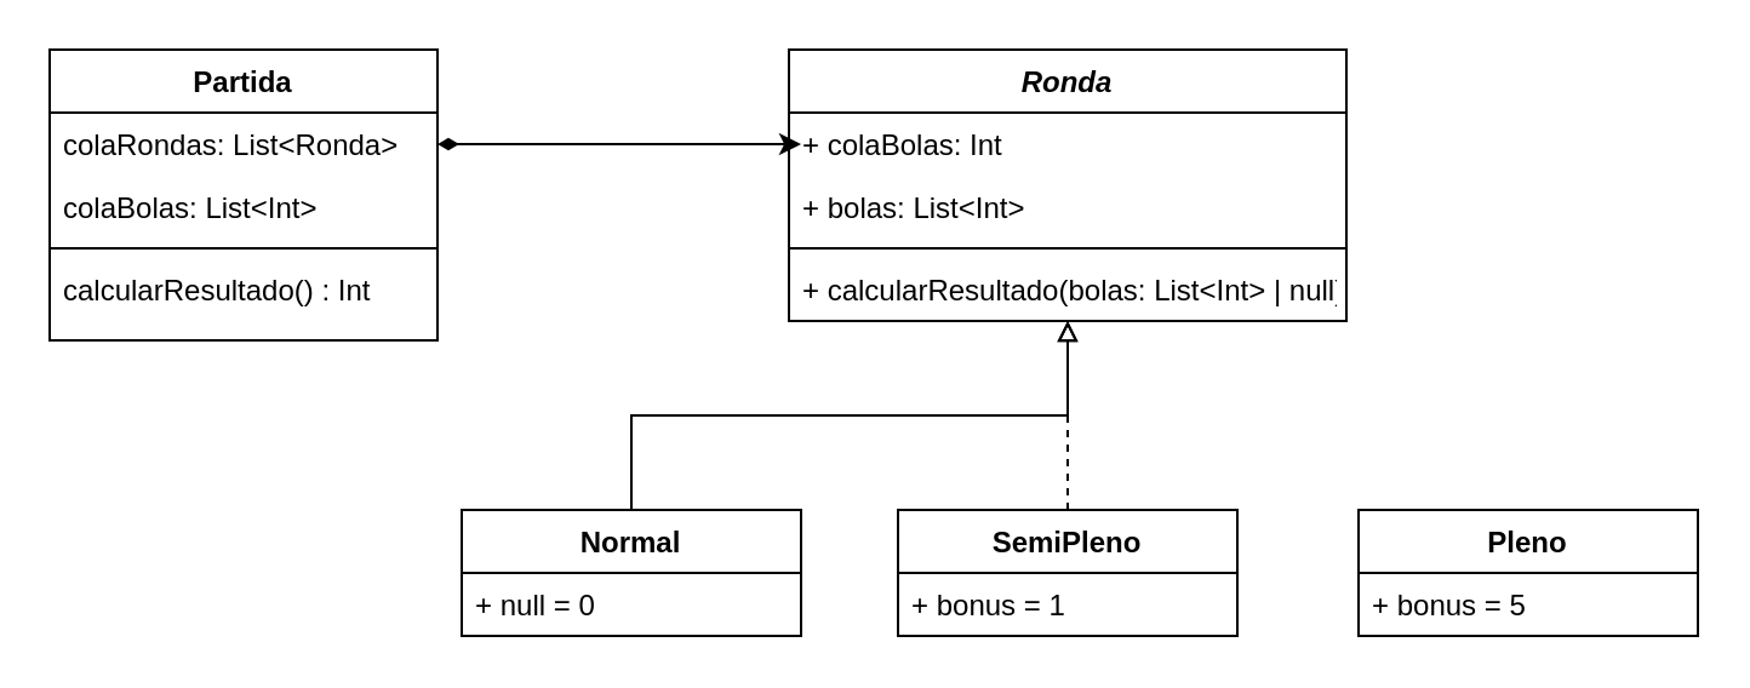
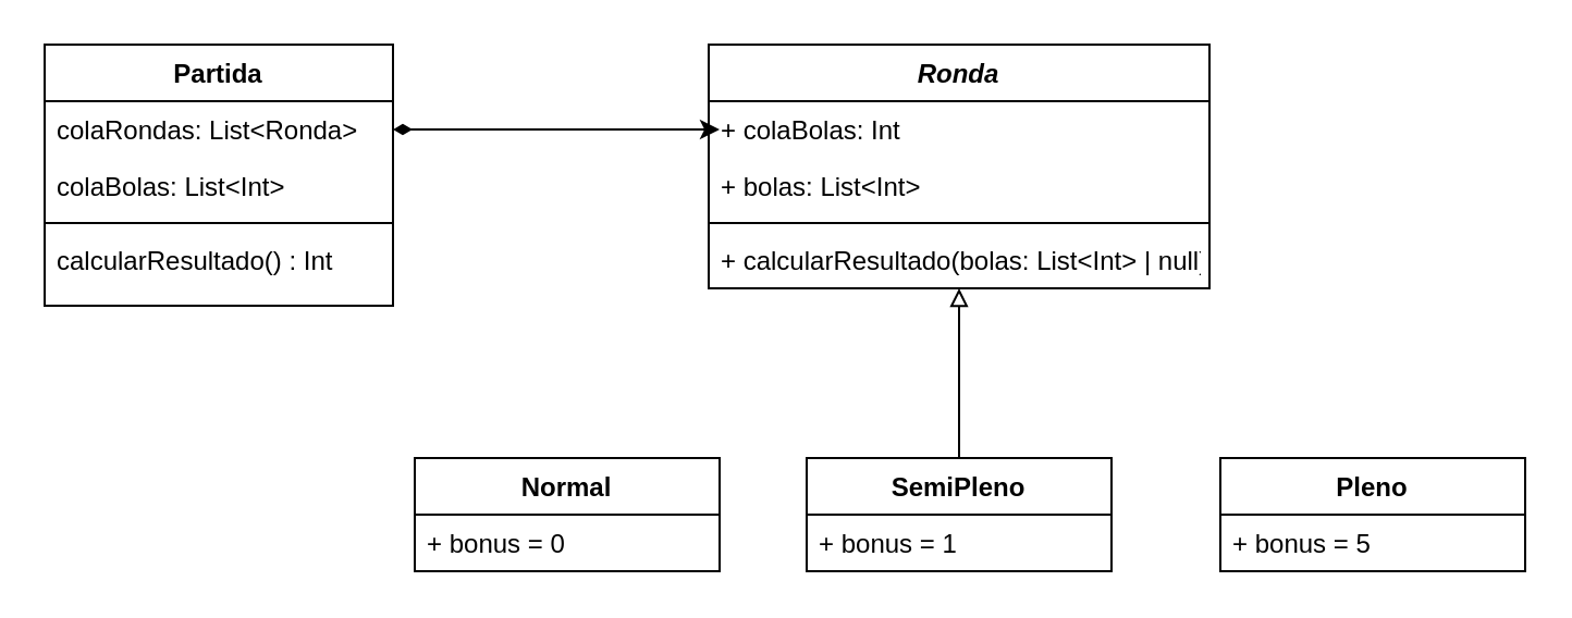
- <mxCell id="13" style="edgeStyle=orthogonalEdgeStyle;rounded=0;orthogonalLoop=1;jettySize=auto;html=1;exitX=0.5;exitY=0;exitDx=0;exitDy=0;startArrow=none;startFill=0;endArrow=block;endFill=0;" parent="1" source="14" target="7" edge="1"><mxGeometry relative="1" as="geometry" /></mxCell>
- <mxCell id="16" style="edgeStyle=orthogonalEdgeStyle;rounded=0;orthogonalLoop=1;jettySize=auto;html=1;exitX=0.5;exitY=0;exitDx=0;exitDy=0;startArrow=none;startFill=0;endArrow=block;endFill=0;dashed=1;" parent="1" source="17" target="7" edge="1"><mxGeometry relative="1" as="geometry" /></mxCell>
+ <mxCell id="16" style="edgeStyle=orthogonalEdgeStyle;rounded=0;orthogonalLoop=1;jettySize=auto;html=1;exitX=0.5;exitY=0;exitDx=0;exitDy=0;startArrow=none;startFill=0;endArrow=block;endFill=0;" parent="1" source="17" target="7" edge="1"><mxGeometry relative="1" as="geometry" /></mxCell>
- <mxCell id="15" value="+ null = 0" style="text;strokeColor=none;fillColor=none;align=left;verticalAlign=top;spacingLeft=4;spacingRight=4;overflow=hidden;rotatable=0;points=[[0,0.5],[1,0.5]];portConstraint=eastwest;" parent="14" vertex="1"><mxGeometry y="26" width="140" height="26" as="geometry" /></mxCell>
+ <mxCell id="15" value="+ bonus = 0" style="text;strokeColor=none;fillColor=none;align=left;verticalAlign=top;spacingLeft=4;spacingRight=4;overflow=hidden;rotatable=0;points=[[0,0.5],[1,0.5]];portConstraint=eastwest;" parent="14" vertex="1"><mxGeometry y="26" width="140" height="26" as="geometry" /></mxCell>
